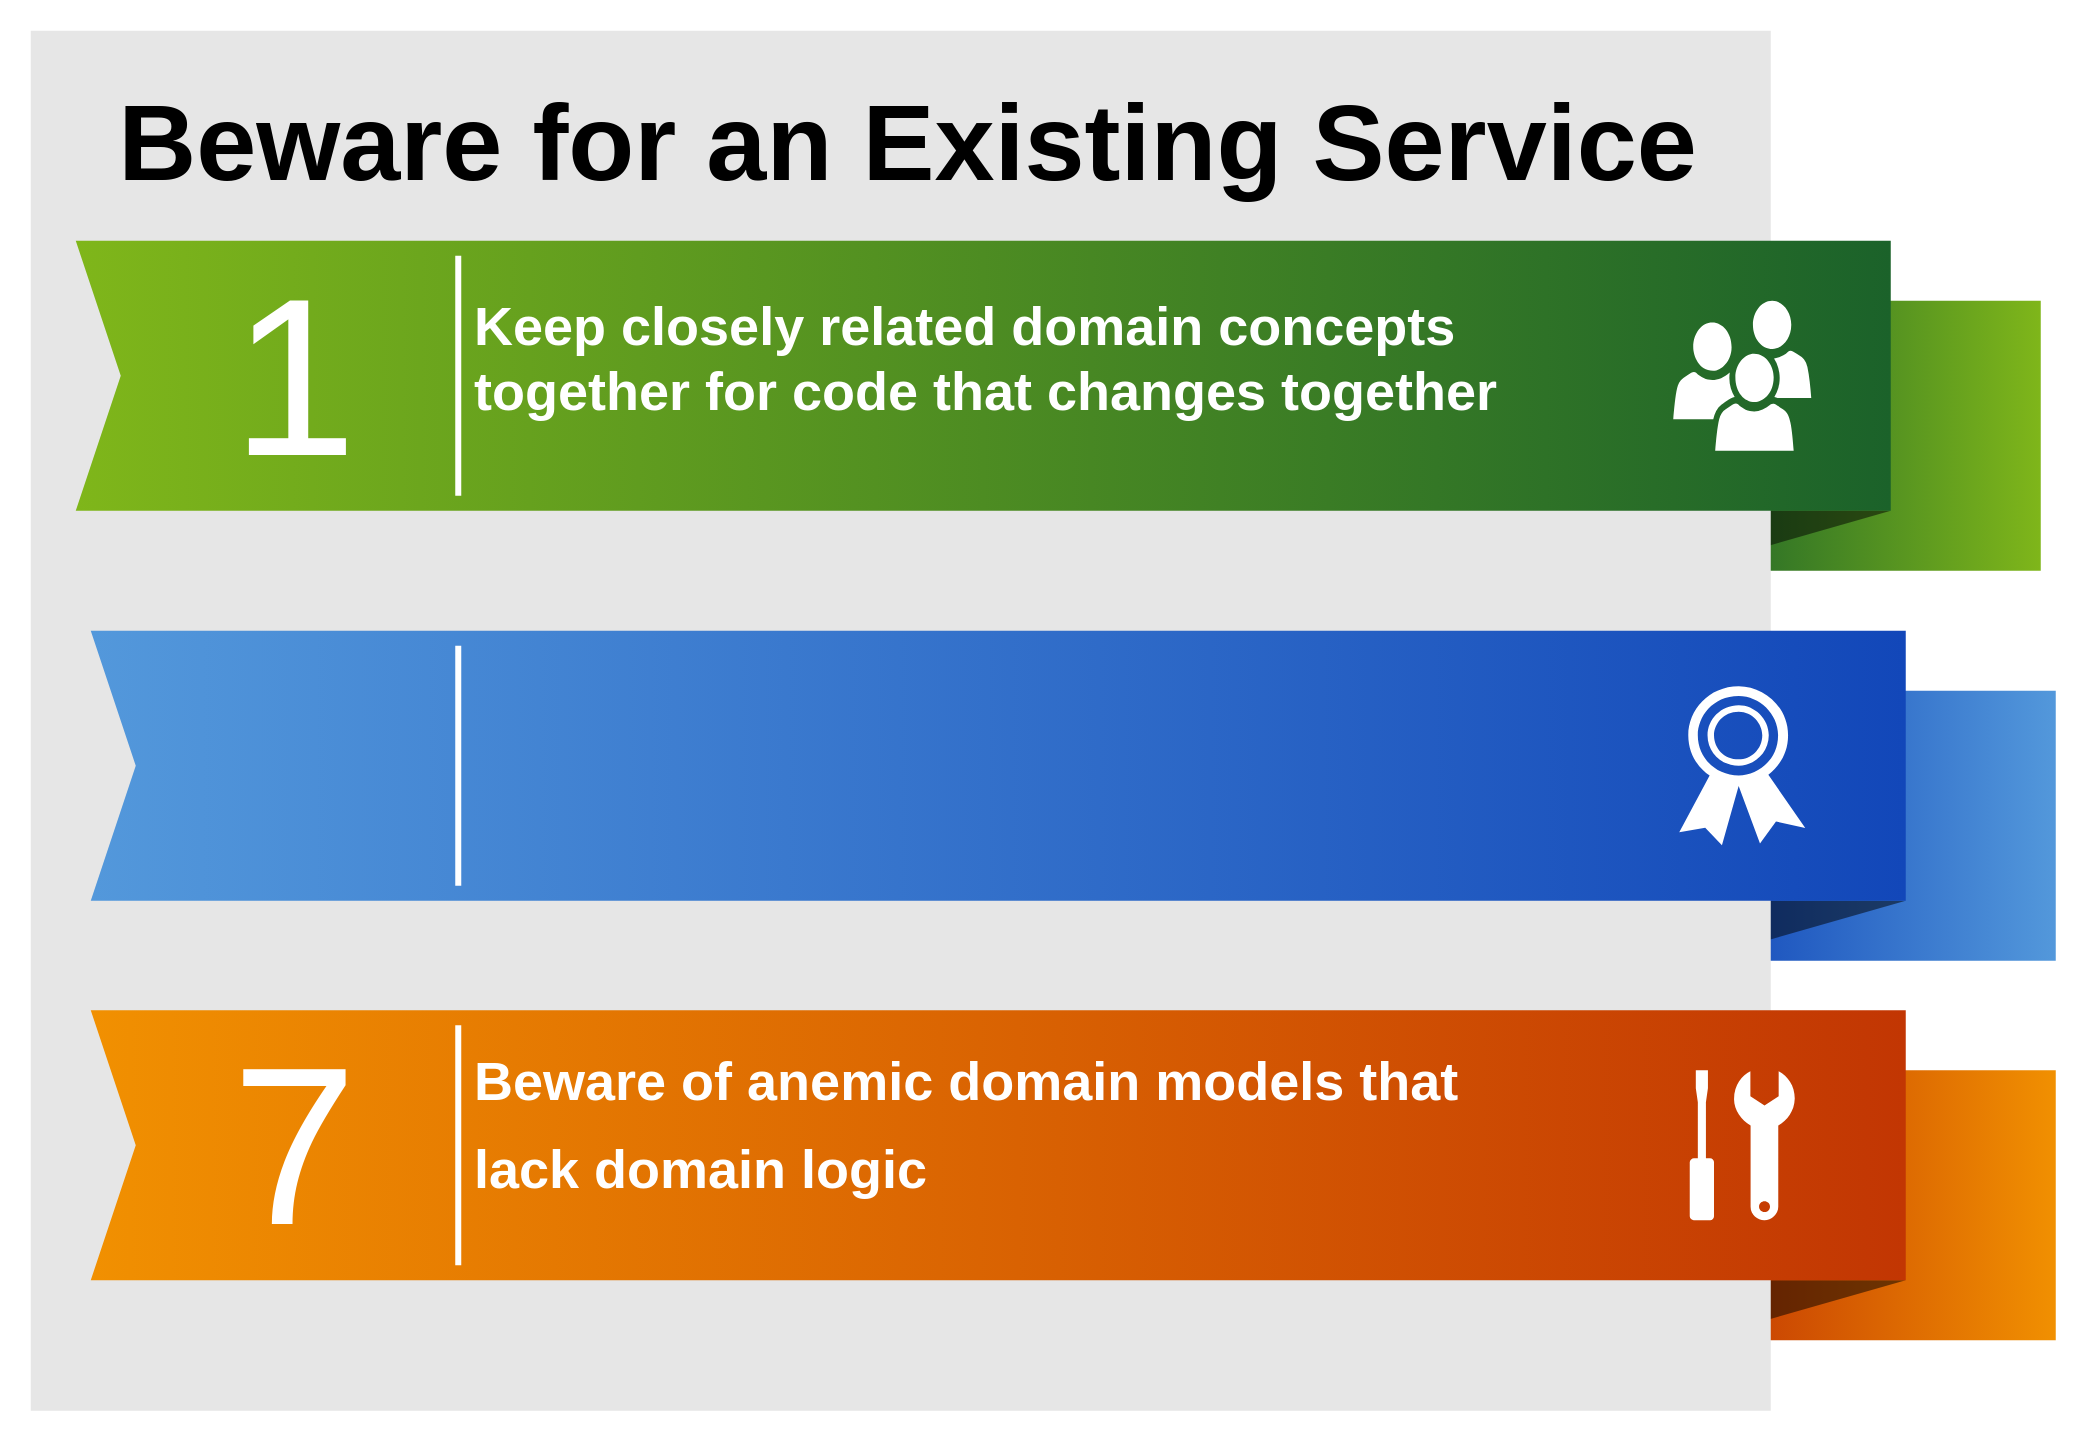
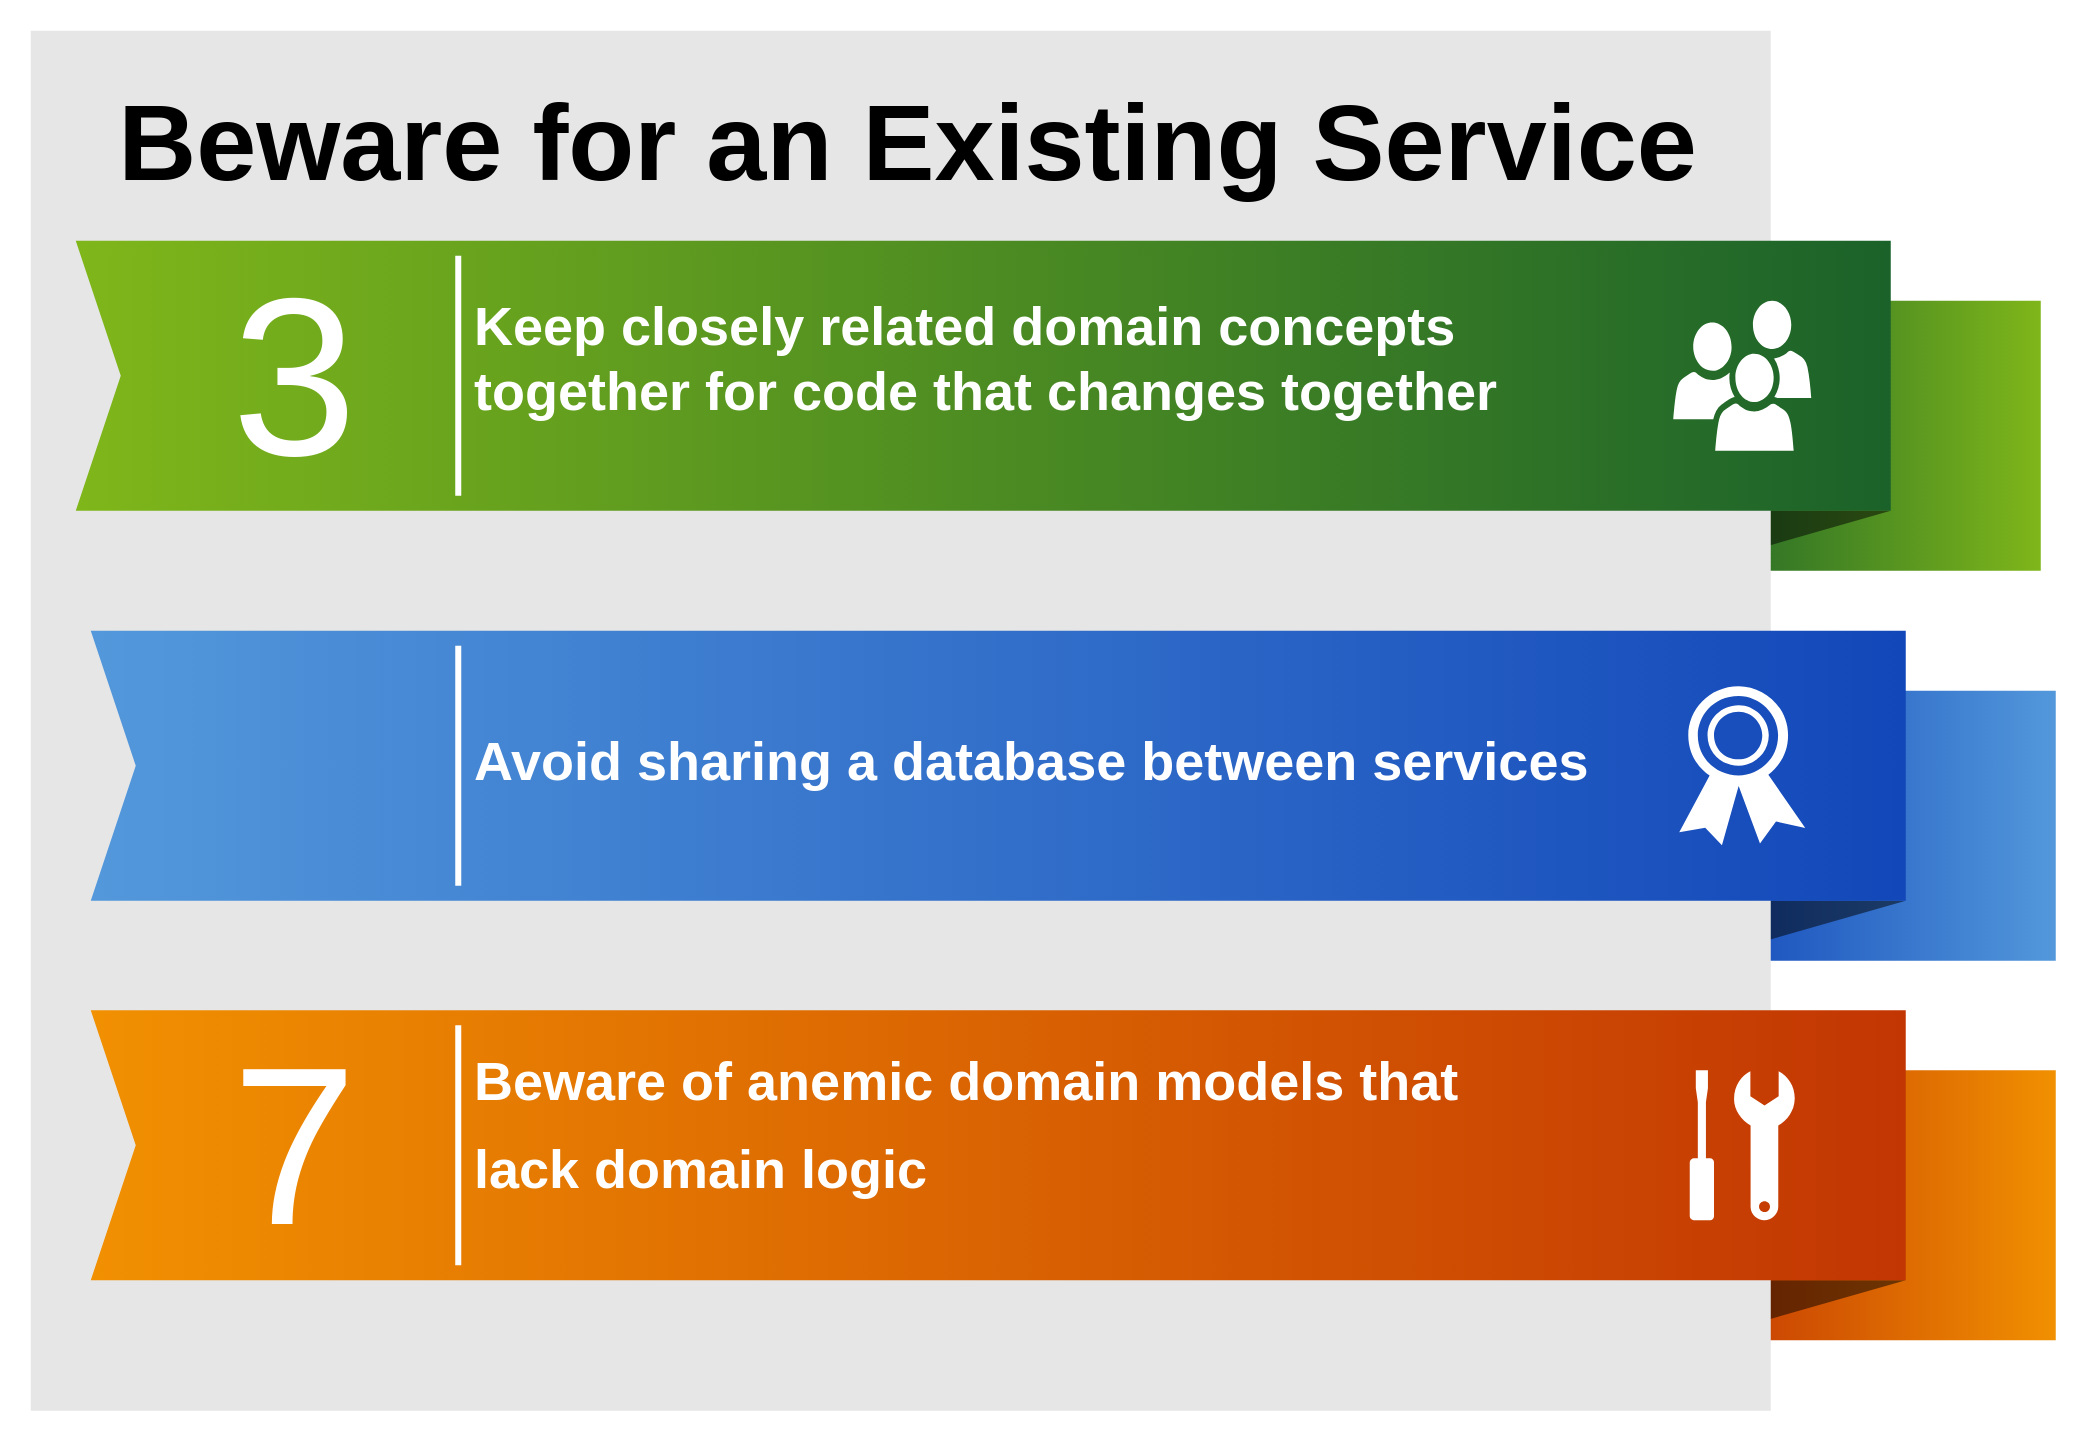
- <mxCell id="12" value="1" style="text;html=1;strokeColor=none;fillColor=none;align=right;verticalAlign=middle;whiteSpace=wrap;rounded=0;shadow=0;dashed=0;fontFamily=Helvetica;fontSize=150;fontColor=#FFFFFF;" parent="1" vertex="1"><mxGeometry x="80" y="160" width="160" height="180" as="geometry" /></mxCell>
+ <mxCell id="12" value="3" style="text;html=1;strokeColor=none;fillColor=none;align=right;verticalAlign=middle;whiteSpace=wrap;rounded=0;shadow=0;dashed=0;fontFamily=Helvetica;fontSize=150;fontColor=#FFFFFF;" parent="1" vertex="1"><mxGeometry x="80" y="160" width="160" height="180" as="geometry" /></mxCell>
+ <mxCell id="18" value="&lt;h1&gt;&lt;font style=&quot;font-size: 36px;&quot;&gt;Avoid sharing a database between services&amp;nbsp;&lt;/font&gt;&lt;/h1&gt;" style="text;html=1;strokeColor=none;fillColor=none;spacing=5;spacingTop=-20;whiteSpace=wrap;overflow=hidden;rounded=0;shadow=0;dashed=0;fontFamily=Helvetica;fontSize=12;fontColor=#FFFFFF;align=left;" parent="1" vertex="1"><mxGeometry x="311" y="480" width="799" height="100" as="geometry" /></mxCell>
